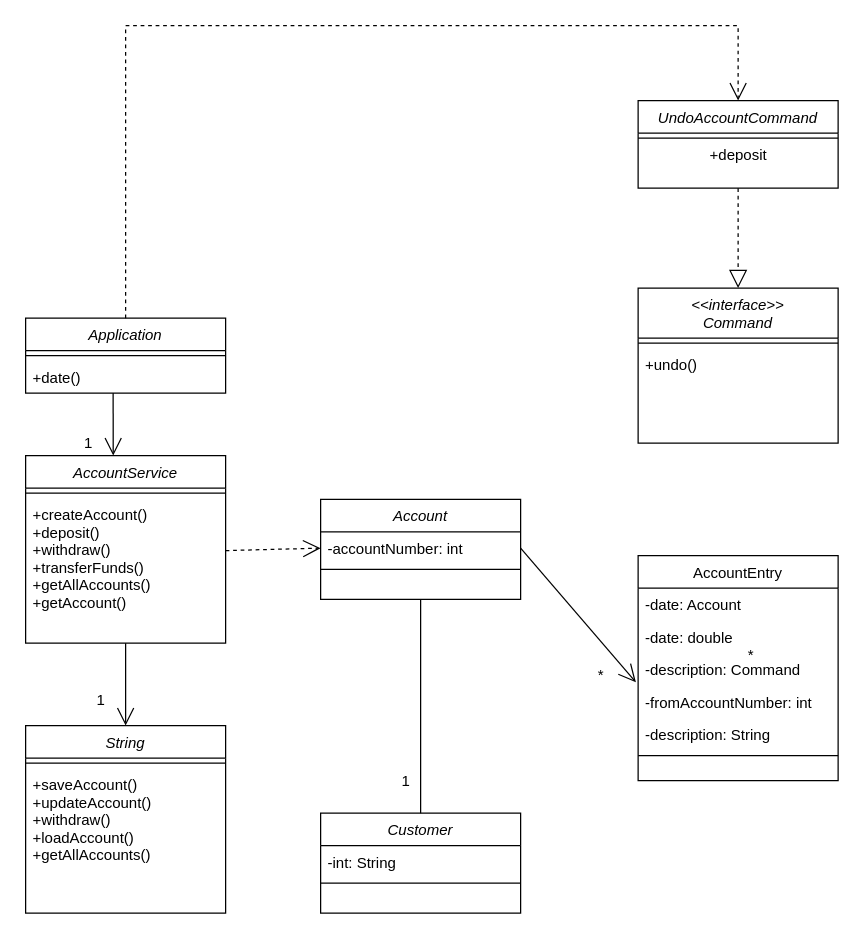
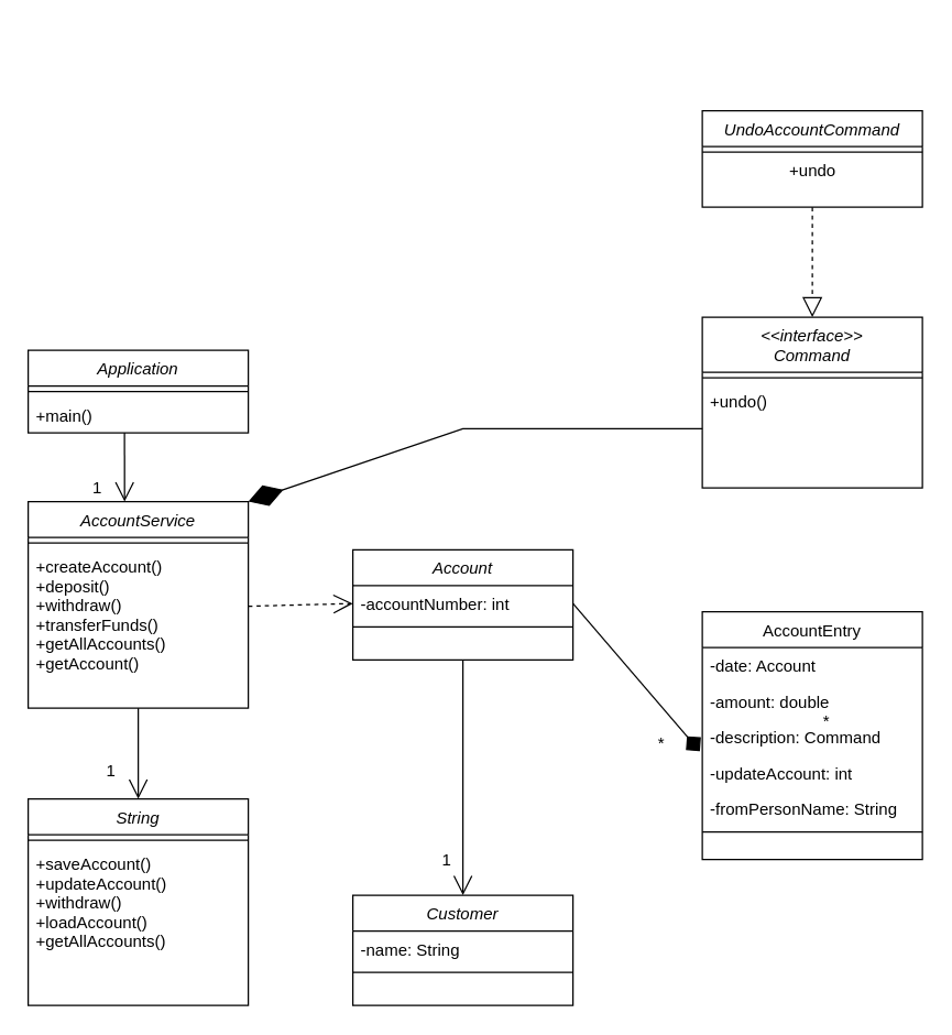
- <mxCell id="35" value="" style="endArrow=open;endSize=12;dashed=1;html=1;rounded=0;exitX=0.5;exitY=0;exitDx=0;exitDy=0;entryX=0.5;entryY=0;entryDx=0;entryDy=0;" edge="1" parent="1" source="9" target="31"><mxGeometry width="160" relative="1" as="geometry"><mxPoint x="190" y="444" as="sourcePoint" /><mxPoint x="500" y="80" as="targetPoint" /><Array as="points"><mxPoint x="100" y="20" /><mxPoint x="320" y="20" /><mxPoint x="590" y="20" /></Array></mxGeometry></mxCell>
- <mxCell id="33" value="+deposit&lt;br&gt;" style="text;html=1;align=center;verticalAlign=middle;resizable=0;points=[];autosize=1;strokeColor=none;fillColor=none;" vertex="1" parent="31"><mxGeometry y="34" width="160" height="20" as="geometry" /></mxCell>
+ <mxCell id="33" value="+undo&lt;br&gt;" style="text;html=1;align=center;verticalAlign=middle;resizable=0;points=[];autosize=1;strokeColor=none;fillColor=none;" vertex="1" parent="31"><mxGeometry y="34" width="160" height="20" as="geometry" /></mxCell>
- <mxCell id="11" value="+date()" style="text;align=left;verticalAlign=top;spacingLeft=4;spacingRight=4;overflow=hidden;rotatable=0;points=[[0,0.5],[1,0.5]];portConstraint=eastwest;" vertex="1" parent="9"><mxGeometry y="34" width="160" height="26" as="geometry" /></mxCell>
+ <mxCell id="11" value="+main()" style="text;align=left;verticalAlign=top;spacingLeft=4;spacingRight=4;overflow=hidden;rotatable=0;points=[[0,0.5],[1,0.5]];portConstraint=eastwest;" vertex="1" parent="9"><mxGeometry y="34" width="160" height="26" as="geometry" /></mxCell>
+ <mxCell id="36" value="" style="endArrow=diamondThin;endFill=1;endSize=24;html=1;rounded=0;exitX=0;exitY=0.5;exitDx=0;exitDy=0;entryX=1;entryY=0;entryDx=0;entryDy=0;" edge="1" parent="1" source="14" target="21"><mxGeometry width="160" relative="1" as="geometry"><mxPoint x="330" y="500" as="sourcePoint" /><mxPoint x="490" y="500" as="targetPoint" /><Array as="points"><mxPoint x="336" y="311" /></Array></mxGeometry></mxCell>
- <mxCell id="4" value="-date: double" style="text;align=left;verticalAlign=top;spacingLeft=4;spacingRight=4;overflow=hidden;rotatable=0;points=[[0,0.5],[1,0.5]];portConstraint=eastwest;rounded=0;shadow=0;html=0;" vertex="1" parent="2"><mxGeometry y="52" width="160" height="26" as="geometry" /></mxCell>
+ <mxCell id="4" value="-amount: double" style="text;align=left;verticalAlign=top;spacingLeft=4;spacingRight=4;overflow=hidden;rotatable=0;points=[[0,0.5],[1,0.5]];portConstraint=eastwest;rounded=0;shadow=0;html=0;" vertex="1" parent="2"><mxGeometry y="52" width="160" height="26" as="geometry" /></mxCell>
- <mxCell id="27" value="" style="endArrow=open;endFill=1;endSize=12;html=1;rounded=0;entryX=-0.011;entryY=0.898;entryDx=0;entryDy=0;entryPerimeter=0;exitX=1;exitY=0.5;exitDx=0;exitDy=0;" edge="1" parent="1" source="19" target="5"><mxGeometry width="160" relative="1" as="geometry"><mxPoint x="510" y="424" as="sourcePoint" /><mxPoint x="489.64" y="343.996" as="targetPoint" /></mxGeometry></mxCell>
+ <mxCell id="27" value="" style="endArrow=diamond;endFill=1;endSize=12;html=1;rounded=0;entryX=-0.011;entryY=0.898;entryDx=0;entryDy=0;entryPerimeter=0;exitX=1;exitY=0.5;exitDx=0;exitDy=0;" edge="1" parent="1" source="19" target="5"><mxGeometry width="160" relative="1" as="geometry"><mxPoint x="510" y="424" as="sourcePoint" /><mxPoint x="489.64" y="343.996" as="targetPoint" /></mxGeometry></mxCell>
- <mxCell id="6" value="-fromAccountNumber: int" style="text;align=left;verticalAlign=top;spacingLeft=4;spacingRight=4;overflow=hidden;rotatable=0;points=[[0,0.5],[1,0.5]];portConstraint=eastwest;rounded=0;shadow=0;html=0;" vertex="1" parent="2"><mxGeometry y="104" width="160" height="26" as="geometry" /></mxCell>
+ <mxCell id="6" value="-updateAccount: int" style="text;align=left;verticalAlign=top;spacingLeft=4;spacingRight=4;overflow=hidden;rotatable=0;points=[[0,0.5],[1,0.5]];portConstraint=eastwest;rounded=0;shadow=0;html=0;" vertex="1" parent="2"><mxGeometry y="104" width="160" height="26" as="geometry" /></mxCell>
- <mxCell id="7" value="-description: String" style="text;align=left;verticalAlign=top;spacingLeft=4;spacingRight=4;overflow=hidden;rotatable=0;points=[[0,0.5],[1,0.5]];portConstraint=eastwest;rounded=0;shadow=0;html=0;" vertex="1" parent="2"><mxGeometry y="130" width="160" height="26" as="geometry" /></mxCell>
+ <mxCell id="7" value="-fromPersonName: String" style="text;align=left;verticalAlign=top;spacingLeft=4;spacingRight=4;overflow=hidden;rotatable=0;points=[[0,0.5],[1,0.5]];portConstraint=eastwest;rounded=0;shadow=0;html=0;" vertex="1" parent="2"><mxGeometry y="130" width="160" height="26" as="geometry" /></mxCell>
- <mxCell id="26" value="" style="endArrow=none;endFill=1;endSize=12;html=1;rounded=0;entryX=0.5;entryY=0;entryDx=0;entryDy=0;exitX=0.5;exitY=1;exitDx=0;exitDy=0;" edge="1" parent="1" target="15" source="18"><mxGeometry width="160" relative="1" as="geometry"><mxPoint x="256" y="544" as="sourcePoint" /><mxPoint x="566" y="414" as="targetPoint" /></mxGeometry></mxCell>
+ <mxCell id="26" value="" style="endArrow=open;endFill=1;endSize=12;html=1;rounded=0;entryX=0.5;entryY=0;entryDx=0;entryDy=0;exitX=0.5;exitY=1;exitDx=0;exitDy=0;" edge="1" parent="1" target="15" source="18"><mxGeometry width="160" relative="1" as="geometry"><mxPoint x="256" y="544" as="sourcePoint" /><mxPoint x="566" y="414" as="targetPoint" /></mxGeometry></mxCell>
- <mxCell id="16" value="-int: String" style="text;align=left;verticalAlign=top;spacingLeft=4;spacingRight=4;overflow=hidden;rotatable=0;points=[[0,0.5],[1,0.5]];portConstraint=eastwest;" vertex="1" parent="15"><mxGeometry y="26" width="160" height="26" as="geometry" /></mxCell>
+ <mxCell id="16" value="-name: String" style="text;align=left;verticalAlign=top;spacingLeft=4;spacingRight=4;overflow=hidden;rotatable=0;points=[[0,0.5],[1,0.5]];portConstraint=eastwest;" vertex="1" parent="15"><mxGeometry y="26" width="160" height="26" as="geometry" /></mxCell>
